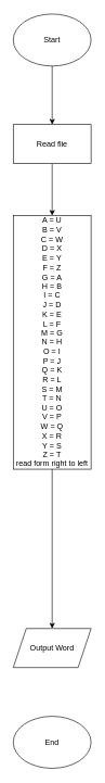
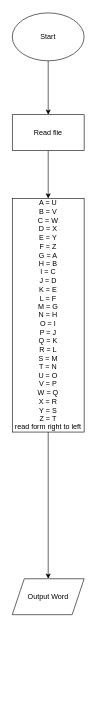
- <mxCell id="9" value="End" style="ellipse;whiteSpace=wrap;html=1;" vertex="1" parent="1"><mxGeometry x="20" y="1100" width="120" height="80" as="geometry" /></mxCell>
